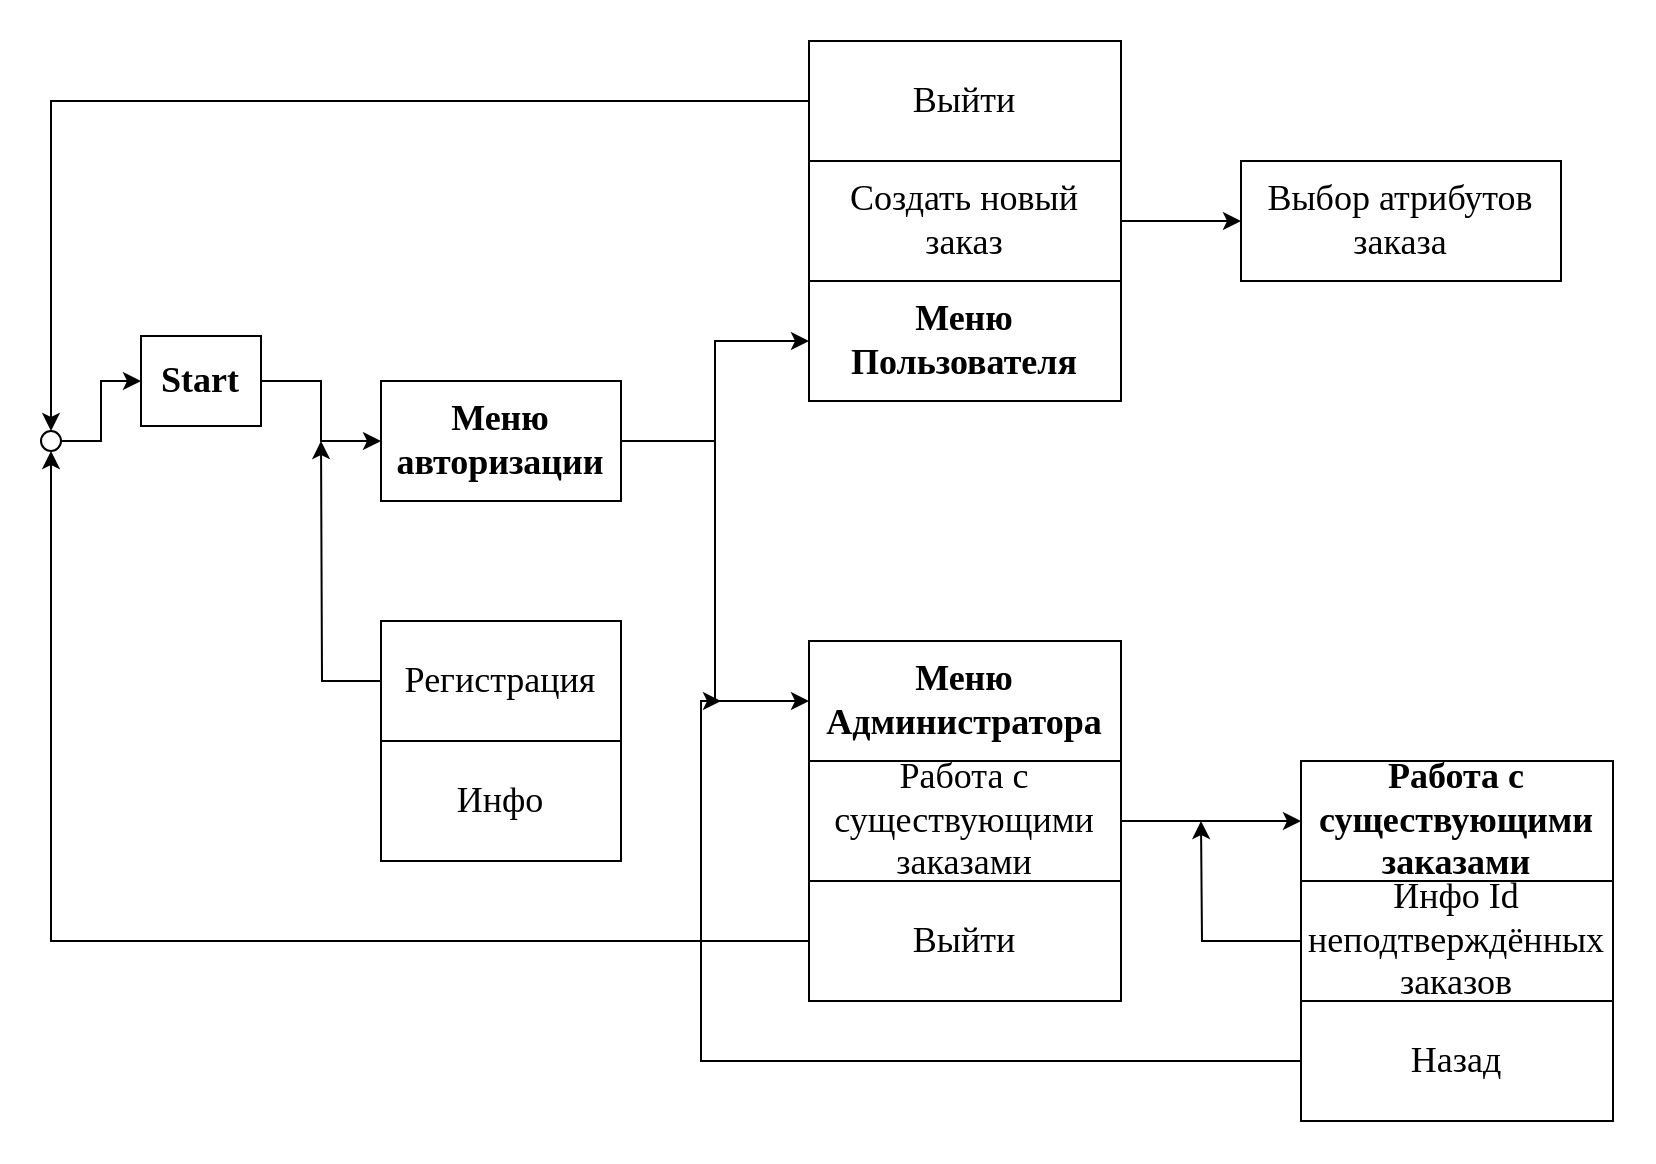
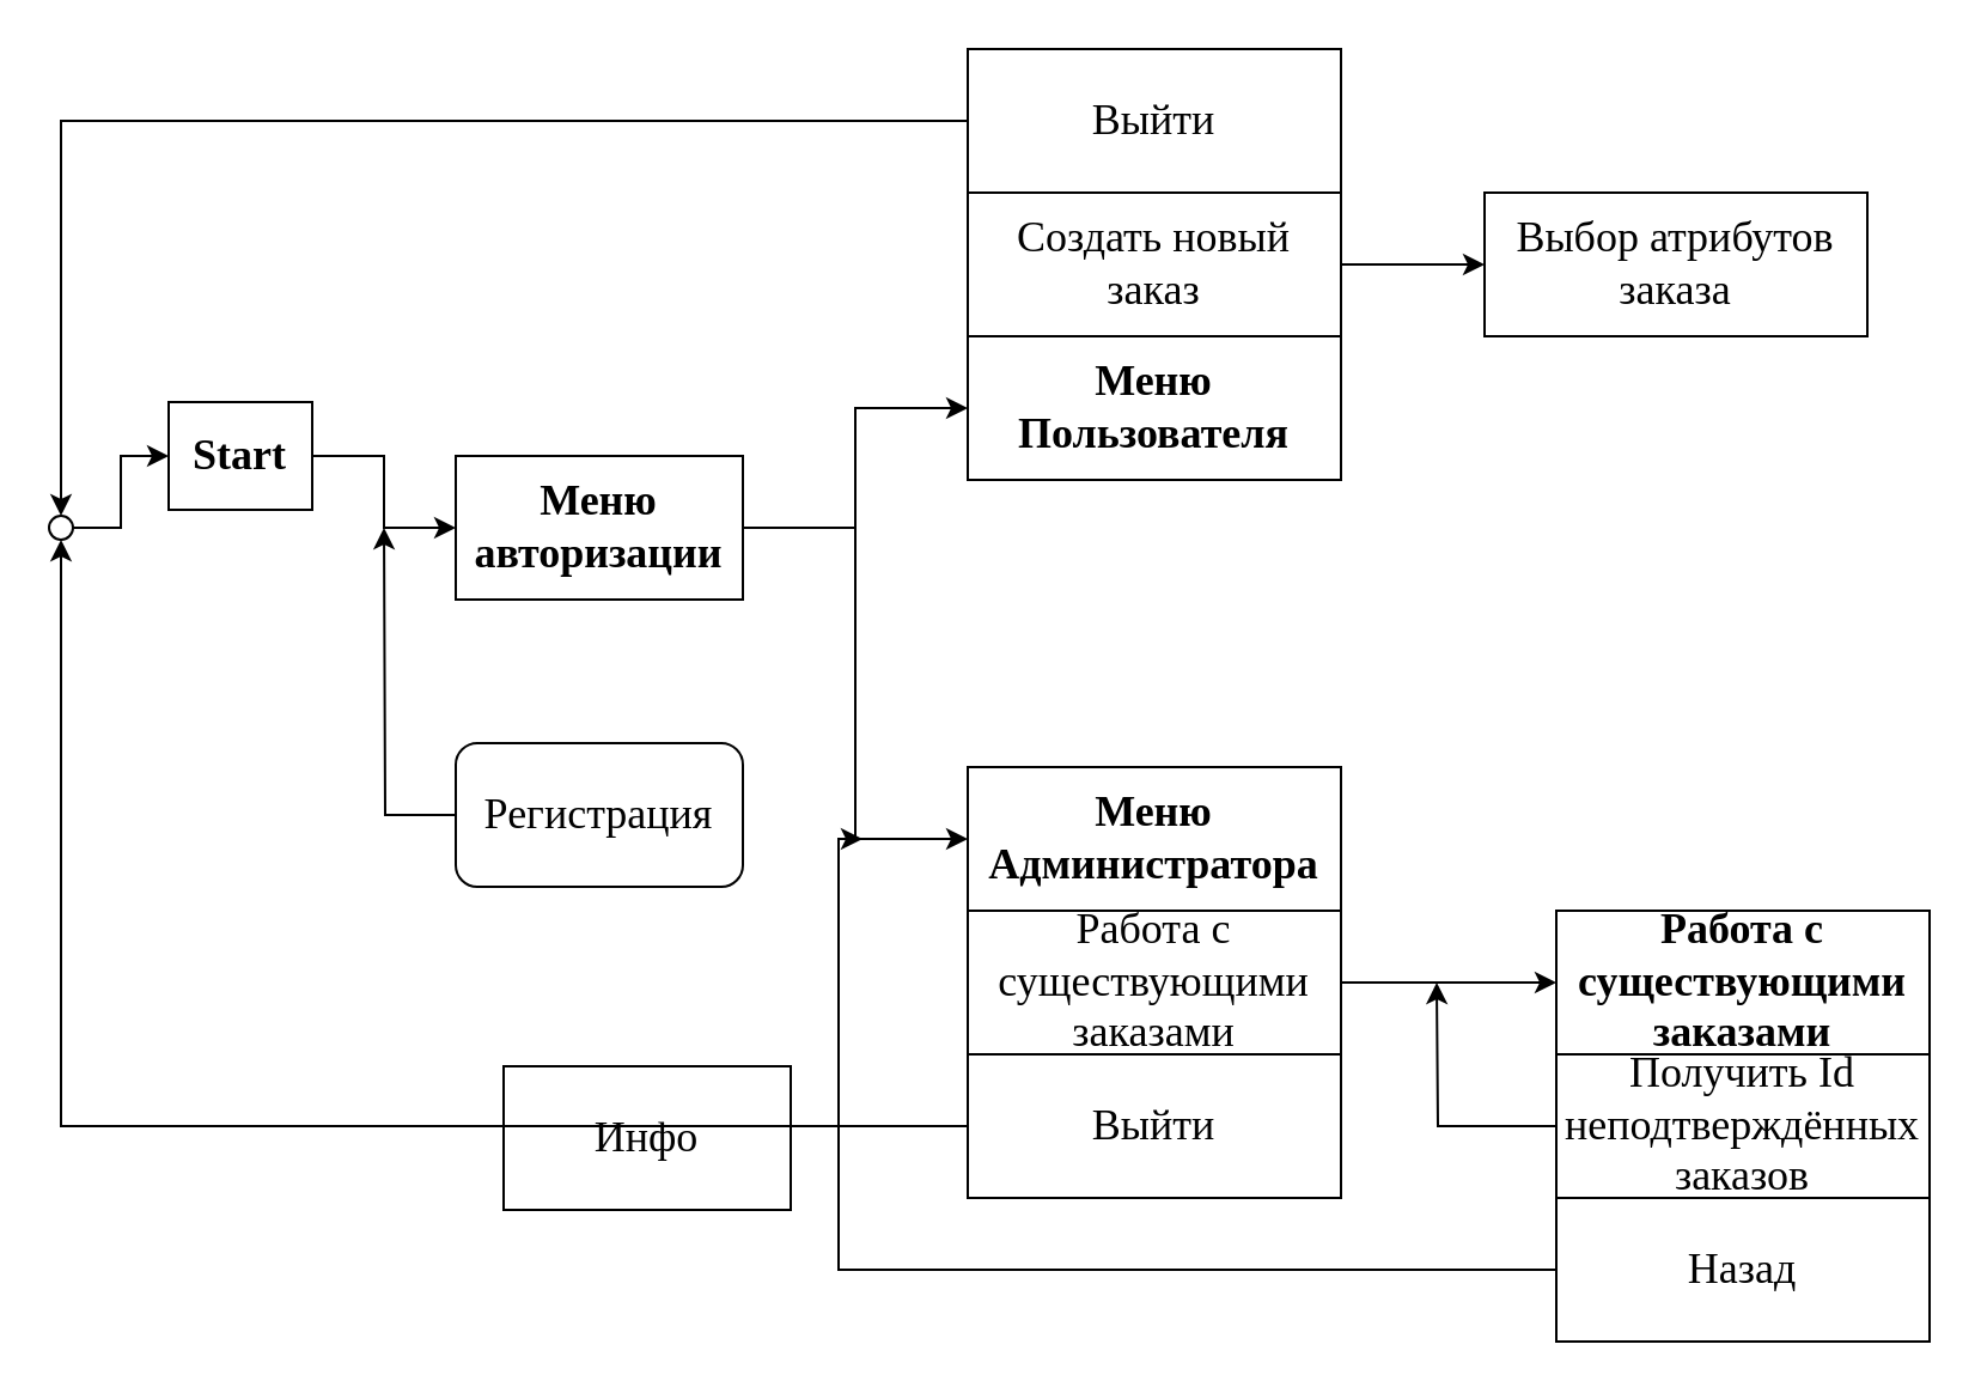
- <mxCell id="7" value="&lt;font style=&quot;font-size: 18px;&quot;&gt;Регистрация&lt;/font&gt;" style="rounded=0;whiteSpace=wrap;html=1;fontFamily=Times New Roman;fontSize=14;" vertex="1" parent="1"><mxGeometry x="190" y="310" width="120" height="60" as="geometry" /></mxCell>
+ <mxCell id="7" value="&lt;font style=&quot;font-size: 18px;&quot;&gt;Регистрация&lt;/font&gt;" style="whiteSpace=wrap;html=1;fontFamily=Times New Roman;fontSize=14;rounded=1;" vertex="1" parent="1"><mxGeometry x="190" y="310" width="120" height="60" as="geometry" /></mxCell>
- <mxCell id="8" value="&lt;font style=&quot;font-size: 18px;&quot;&gt;Инфо&lt;/font&gt;" style="rounded=0;whiteSpace=wrap;html=1;fontFamily=Times New Roman;fontSize=14;" vertex="1" parent="1"><mxGeometry x="190" y="370" width="120" height="60" as="geometry" /></mxCell>
+ <mxCell id="8" value="&lt;font style=&quot;font-size: 18px;&quot;&gt;Инфо&lt;/font&gt;" style="rounded=0;whiteSpace=wrap;html=1;fontFamily=Times New Roman;fontSize=14;" vertex="1" parent="1"><mxGeometry x="210" y="445" width="120" height="60" as="geometry" /></mxCell>
- <mxCell id="24" value="&lt;font style=&quot;font-size: 18px;&quot;&gt;Инфо Id неподтверждённых заказов&lt;/font&gt;" style="rounded=0;whiteSpace=wrap;html=1;fontFamily=Times New Roman;fontSize=14;" vertex="1" parent="1"><mxGeometry x="650" y="440" width="156" height="60" as="geometry" /></mxCell>
+ <mxCell id="24" value="&lt;font style=&quot;font-size: 18px;&quot;&gt;Получить Id неподтверждённых заказов&lt;/font&gt;" style="rounded=0;whiteSpace=wrap;html=1;fontFamily=Times New Roman;fontSize=14;" vertex="1" parent="1"><mxGeometry x="650" y="440" width="156" height="60" as="geometry" /></mxCell>
